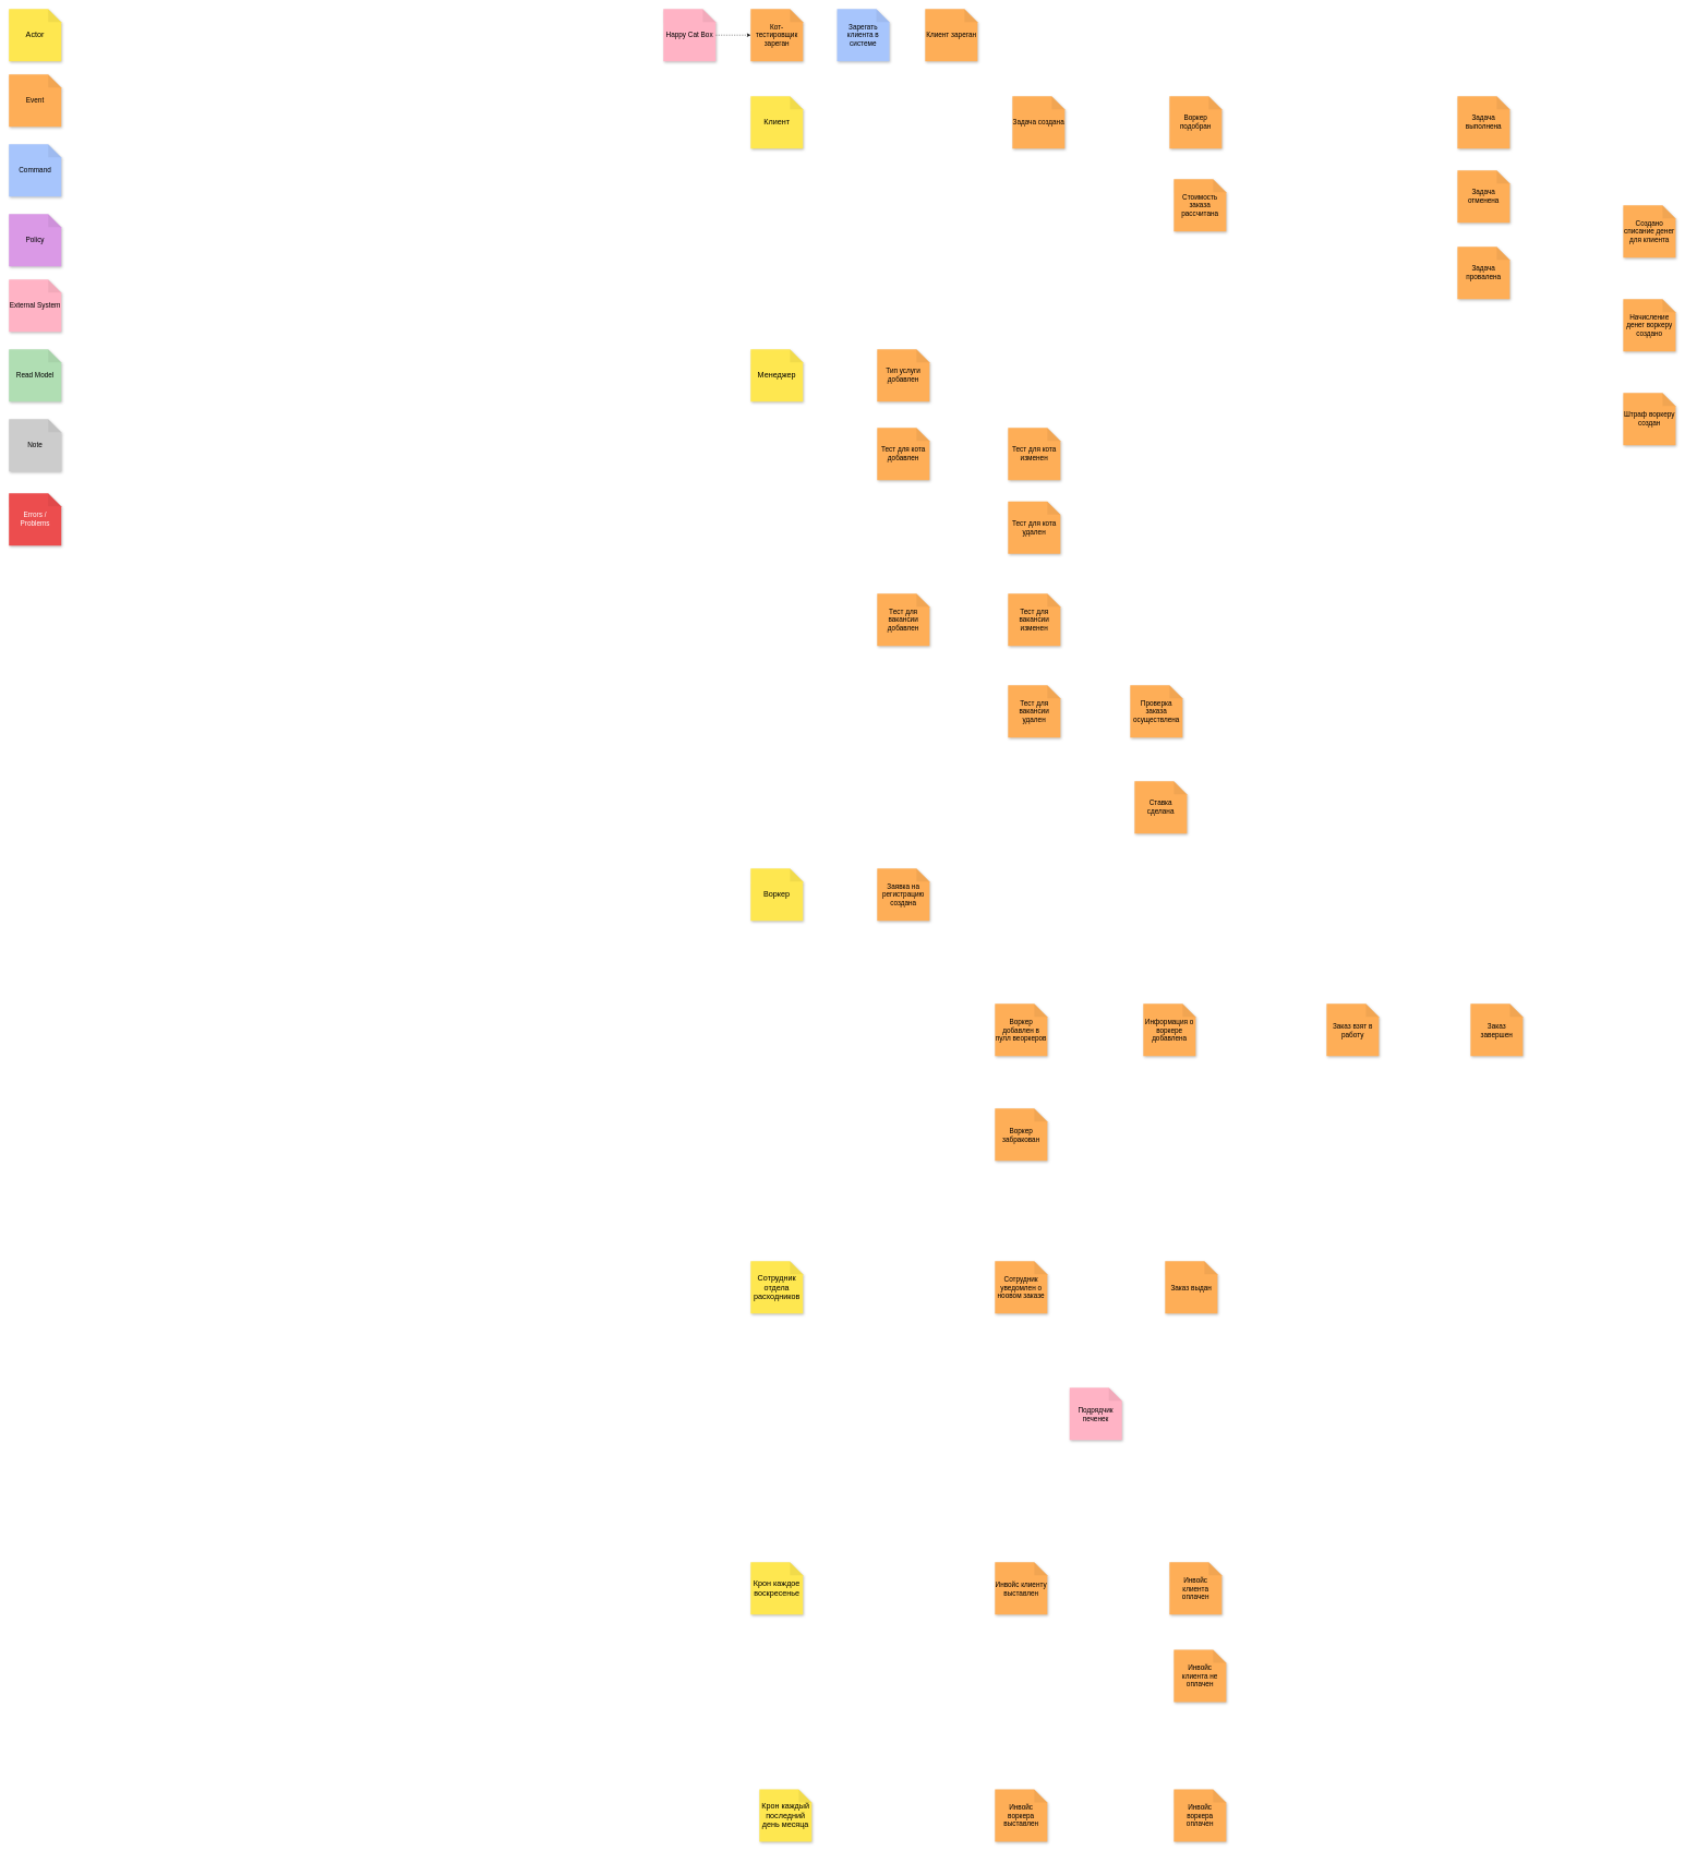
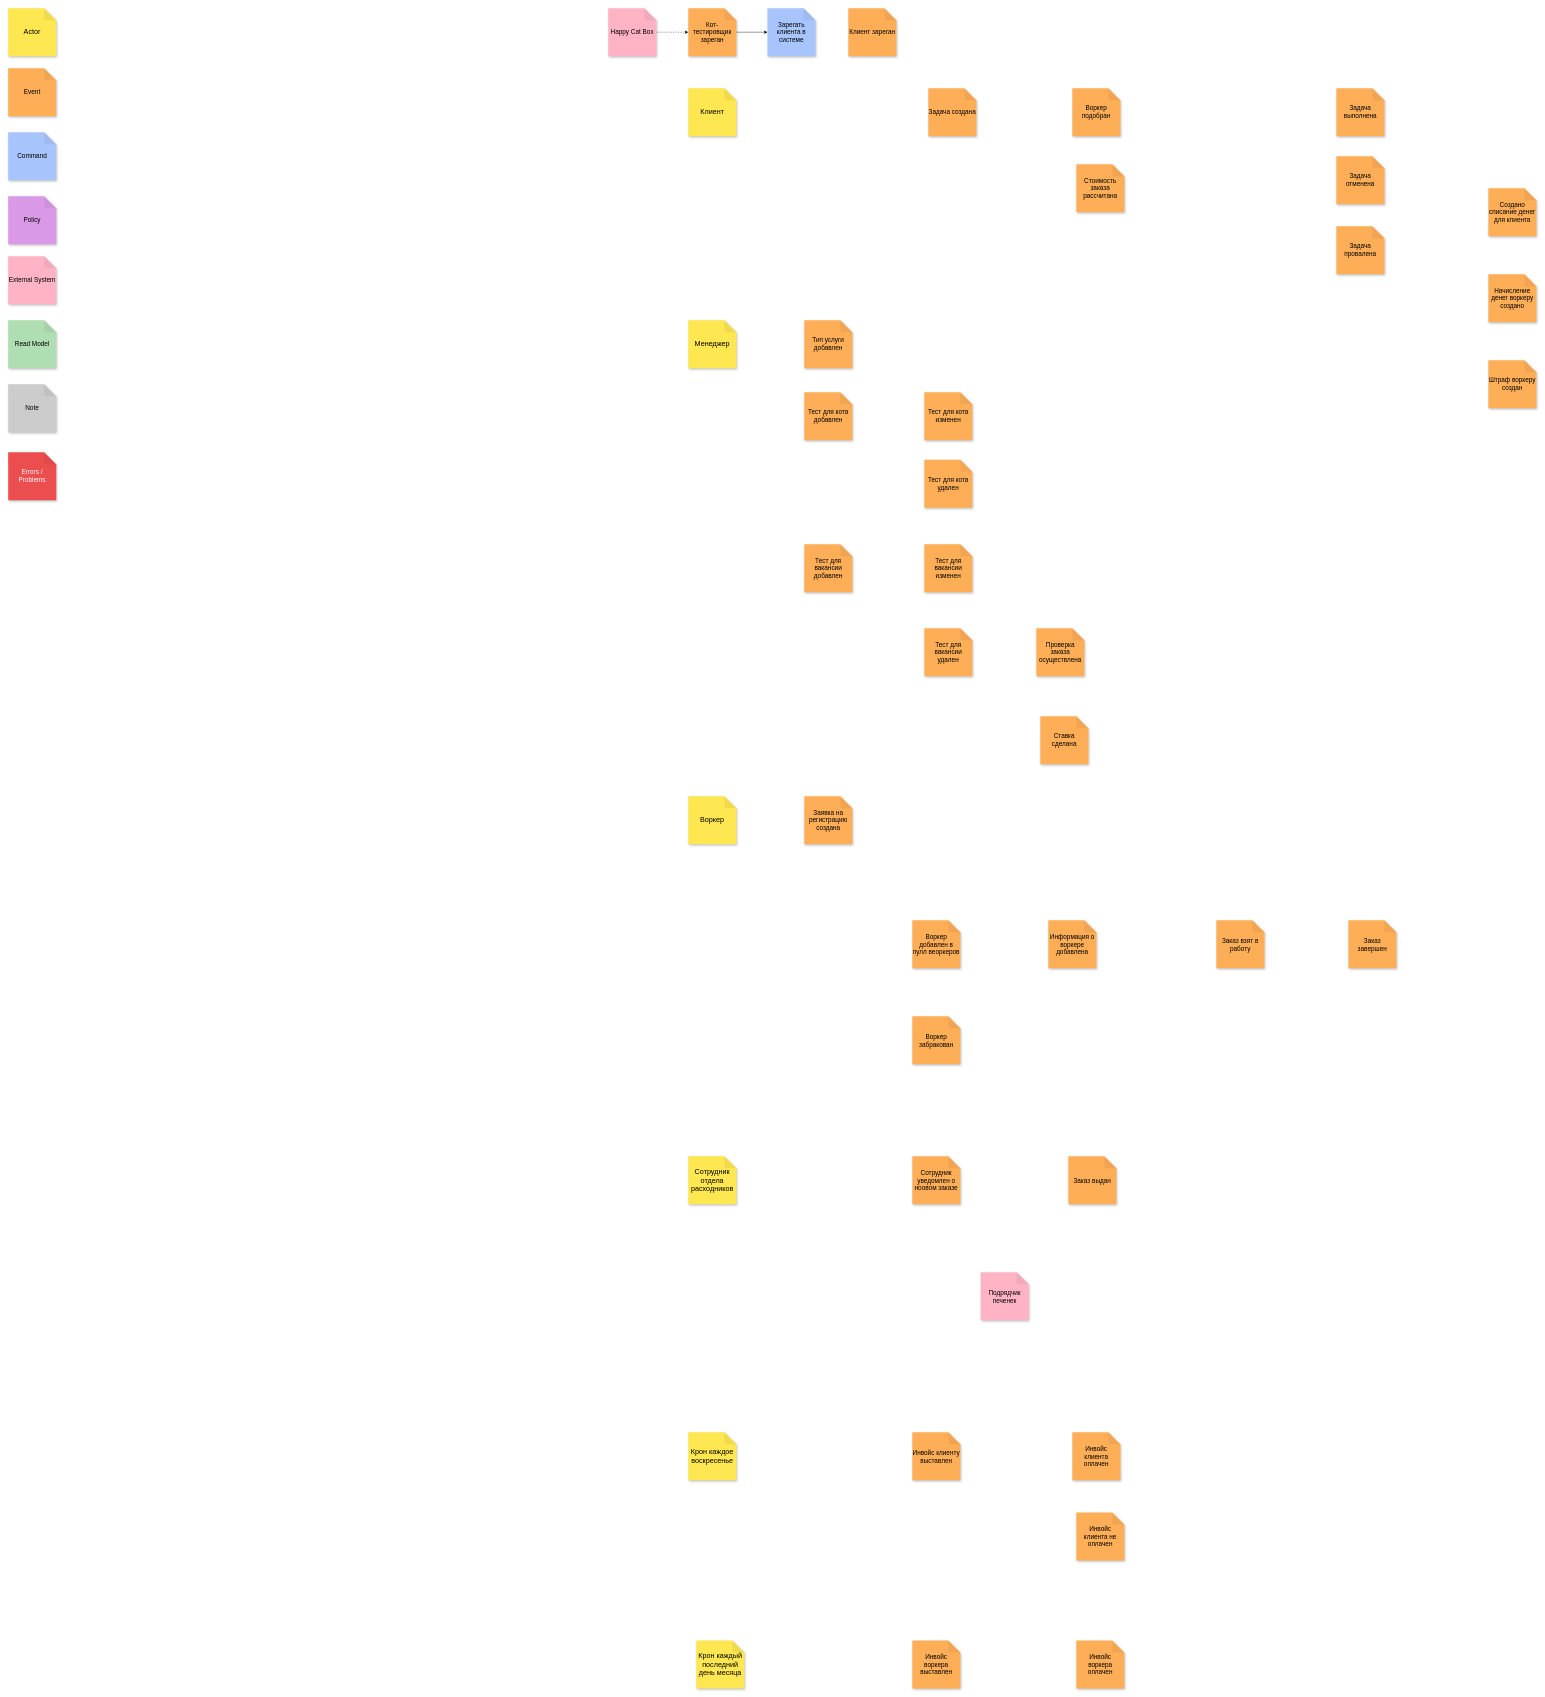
+ <mxCell id="18" value="" style="edgeStyle=orthogonalEdgeStyle;rounded=0;orthogonalLoop=1;jettySize=auto;html=1;" edge="1" parent="1" source="19" target="20"><mxGeometry relative="1" as="geometry" /></mxCell>
